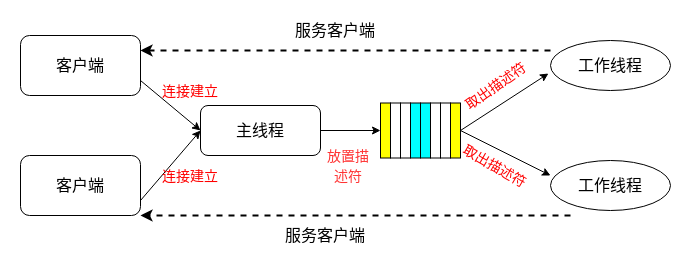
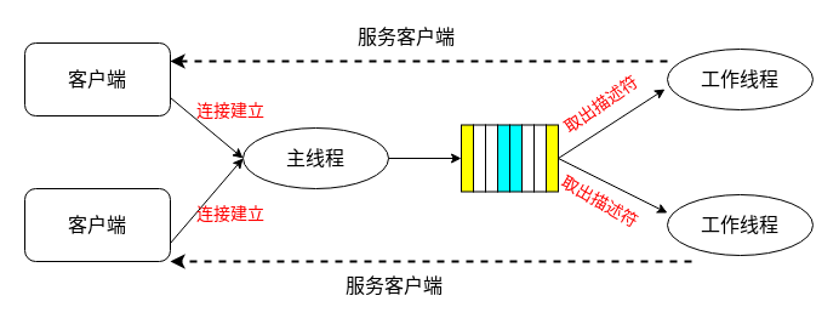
- <mxCell id="4" value="主线程" style="whiteSpace=wrap;html=1;fontSize=16;rounded=1;" vertex="1" parent="1"><mxGeometry x="200" y="105" width="120" height="50" as="geometry" /></mxCell>
+ <mxCell id="4" value="主线程" style="ellipse;whiteSpace=wrap;html=1;fontSize=16;" vertex="1" parent="1"><mxGeometry x="200" y="105" width="120" height="50" as="geometry" /></mxCell>
- <mxCell id="25" value="&lt;font style=&quot;font-size: 14px&quot; color=&quot;#ff3333&quot;&gt;放置描述符&lt;/font&gt;" style="text;html=1;strokeColor=none;fillColor=none;align=center;verticalAlign=middle;whiteSpace=wrap;rounded=0;fontSize=16;" vertex="1" parent="1"><mxGeometry x="320" y="155" width="56" height="20" as="geometry" /></mxCell>
